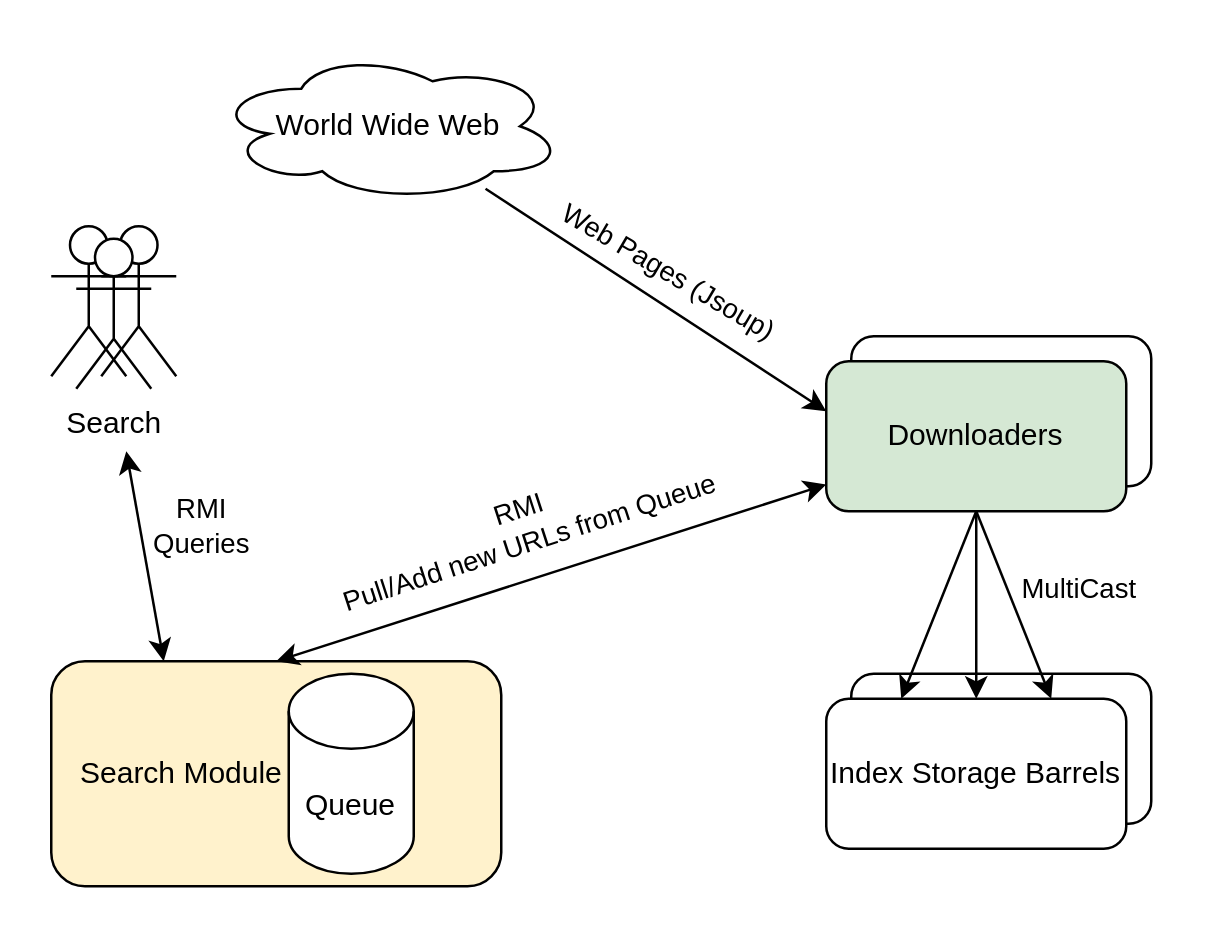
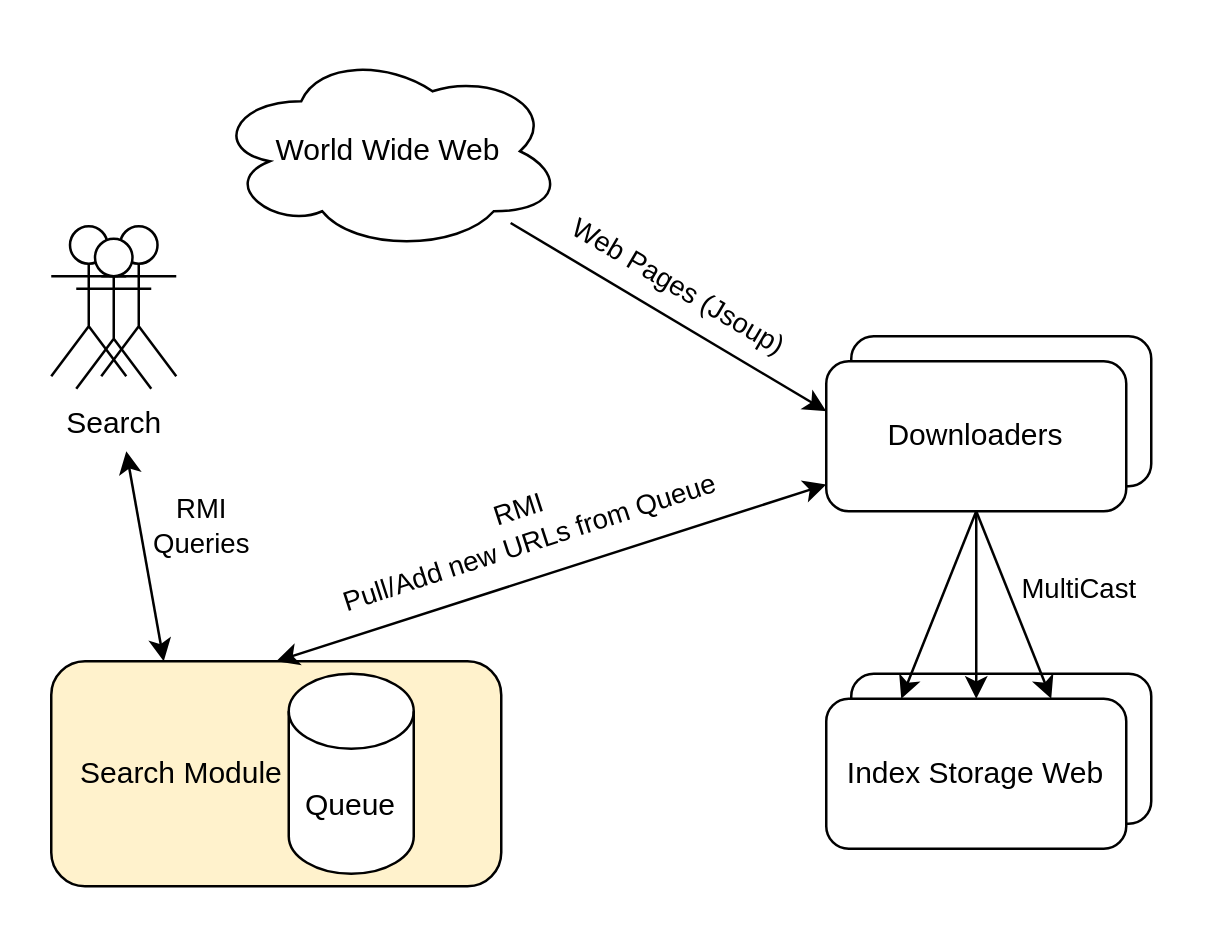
- <mxCell id="9" value="World Wide Web" style="ellipse;shape=cloud;whiteSpace=wrap;html=1;" vertex="1" parent="1"><mxGeometry x="85" y="20" width="140" height="60" as="geometry" /></mxCell>
+ <mxCell id="9" value="World Wide Web" style="ellipse;shape=cloud;whiteSpace=wrap;html=1;" vertex="1" parent="1"><mxGeometry x="85" y="20" width="140" height="80" as="geometry" /></mxCell>
- <mxCell id="8" value="Downloaders" style="rounded=1;whiteSpace=wrap;html=1;fillColor=#d5e8d4;" vertex="1" parent="1"><mxGeometry x="330" y="144" width="120" height="60" as="geometry" /></mxCell>
+ <mxCell id="8" value="Downloaders" style="rounded=1;whiteSpace=wrap;html=1;" vertex="1" parent="1"><mxGeometry x="330" y="144" width="120" height="60" as="geometry" /></mxCell>
- <mxCell id="15" value="Index Storage Barrels" style="rounded=1;whiteSpace=wrap;html=1;" vertex="1" parent="1"><mxGeometry x="330" y="279" width="120" height="60" as="geometry" /></mxCell>
+ <mxCell id="15" value="Index Storage Web" style="rounded=1;whiteSpace=wrap;html=1;" vertex="1" parent="1"><mxGeometry x="330" y="279" width="120" height="60" as="geometry" /></mxCell>
